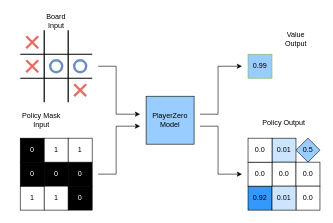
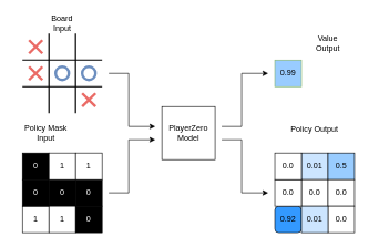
- <mxCell id="27" value="&lt;div&gt;PlayerZero&lt;br&gt;&lt;/div&gt;&lt;div&gt;Model&lt;/div&gt;" style="whiteSpace=wrap;html=1;aspect=fixed;fillColor=#99ccff;" vertex="1" parent="1"><mxGeometry x="243" y="160" width="80" height="80" as="geometry" /></mxCell>
+ <mxCell id="27" value="&lt;div&gt;PlayerZero&lt;br&gt;&lt;/div&gt;&lt;div&gt;Model&lt;/div&gt;" style="whiteSpace=wrap;html=1;aspect=fixed;" vertex="1" parent="1"><mxGeometry x="243" y="160" width="80" height="80" as="geometry" /></mxCell>
- <mxCell id="35" value="Policy Output" style="text;html=1;align=center;verticalAlign=middle;whiteSpace=wrap;rounded=0;" vertex="1" parent="1"><mxGeometry x="428" y="190" width="90" height="30" as="geometry" /></mxCell>
+ <mxCell id="35" value="Policy Output" style="text;html=1;align=center;verticalAlign=middle;whiteSpace=wrap;rounded=0;" vertex="1" parent="1"><mxGeometry x="428" y="180" width="90" height="30" as="geometry" /></mxCell>
- <mxCell id="30" value="0.5" style="rhombus;whiteSpace=wrap;html=1;aspect=fixed;fillColor=#99CCFF;" vertex="1" parent="1"><mxGeometry x="493" y="230" width="40" height="40" as="geometry" /></mxCell>
+ <mxCell id="30" value="0.5" style="whiteSpace=wrap;html=1;aspect=fixed;fillColor=#99CCFF;" vertex="1" parent="1"><mxGeometry x="493" y="230" width="40" height="40" as="geometry" /></mxCell>
- <mxCell id="28" value="0.92" style="whiteSpace=wrap;html=1;aspect=fixed;fillColor=#3399FF;" vertex="1" parent="1"><mxGeometry x="413" y="310" width="40" height="40" as="geometry" /></mxCell>
+ <mxCell id="28" value="0.92" style="whiteSpace=wrap;html=1;aspect=fixed;fillColor=#3399FF;rounded=1;" vertex="1" parent="1"><mxGeometry x="413" y="310" width="40" height="40" as="geometry" /></mxCell>
